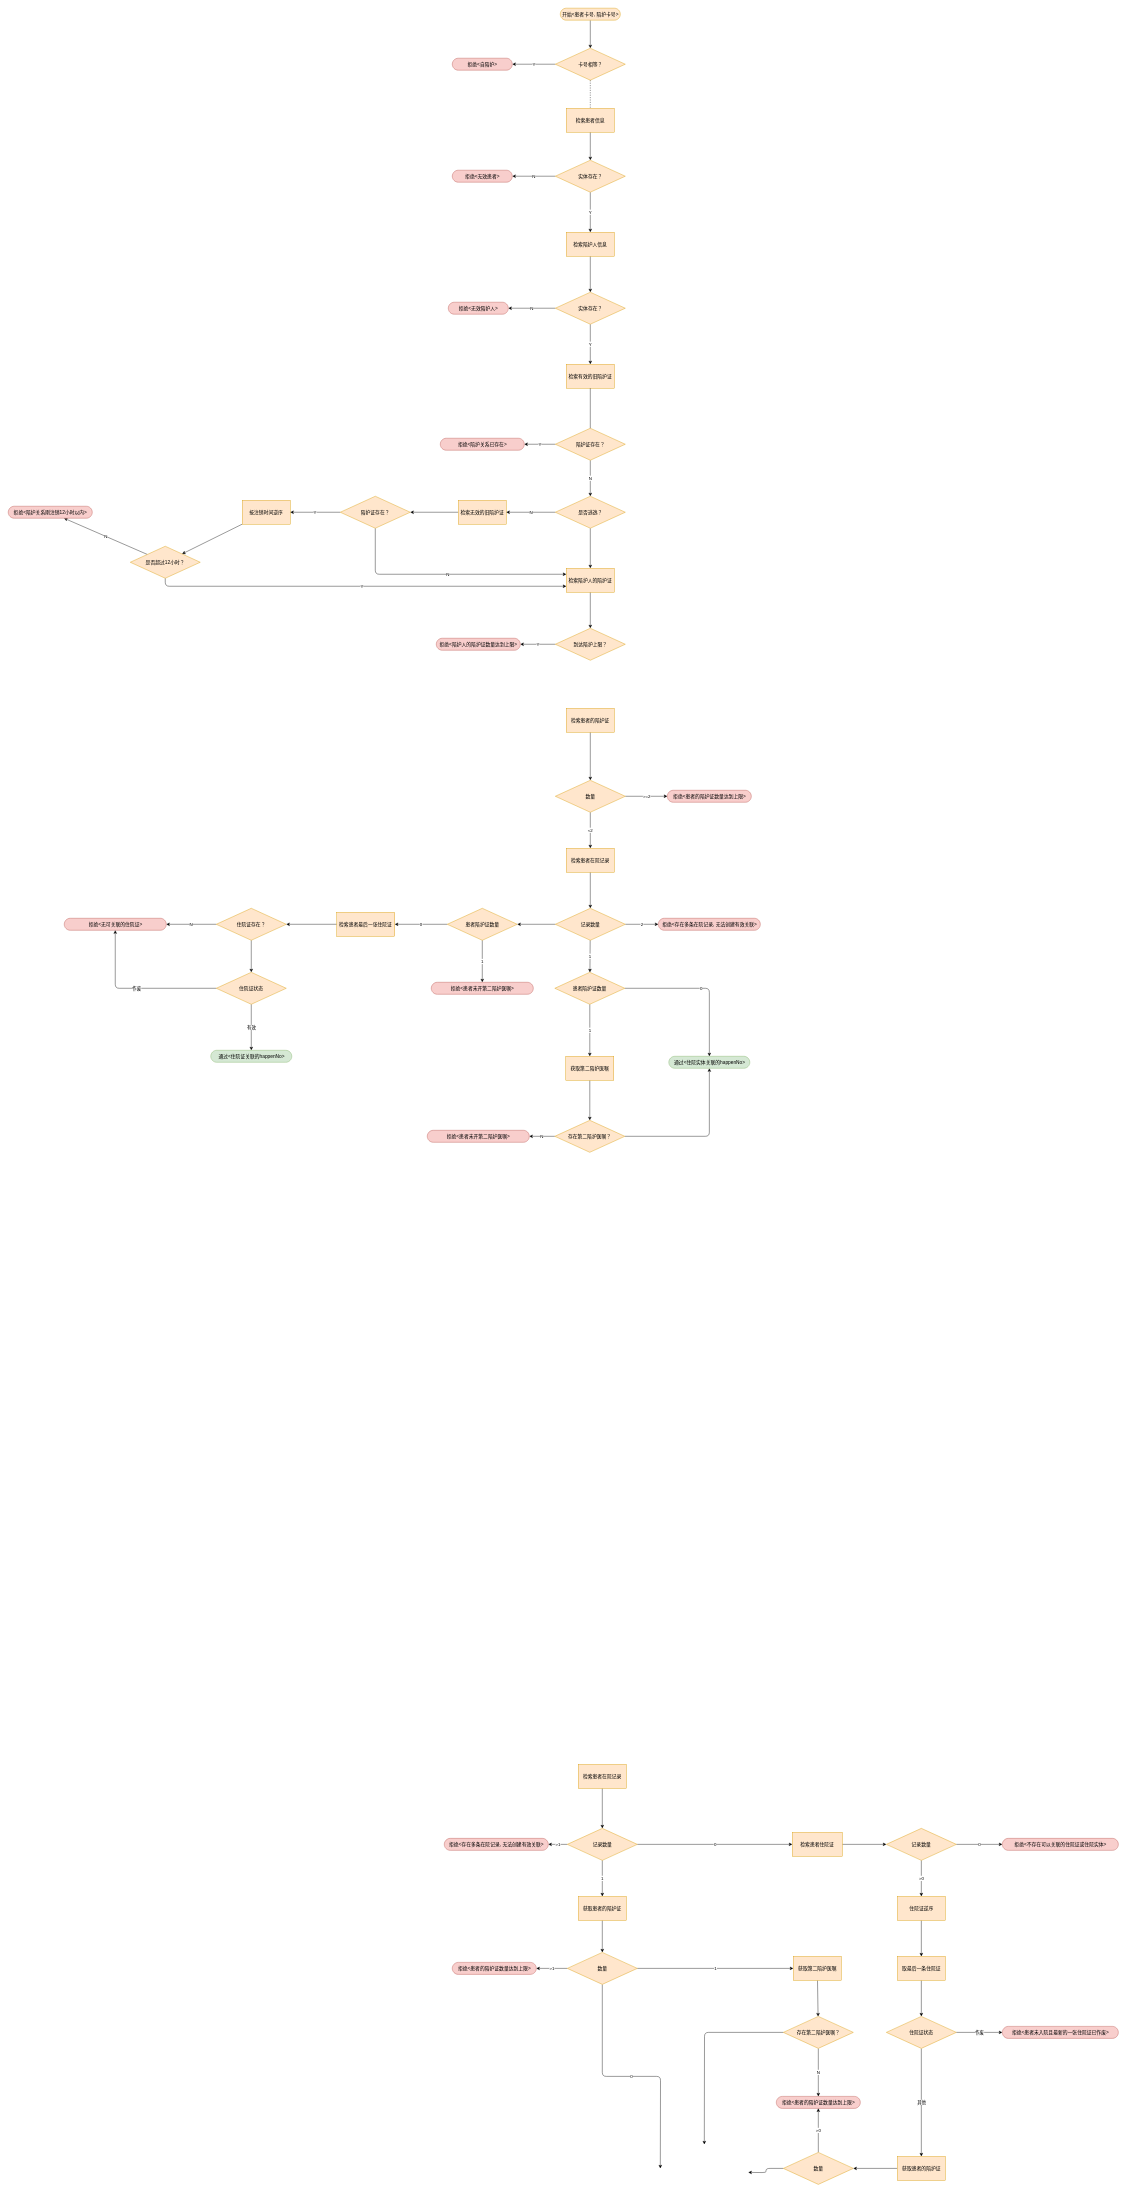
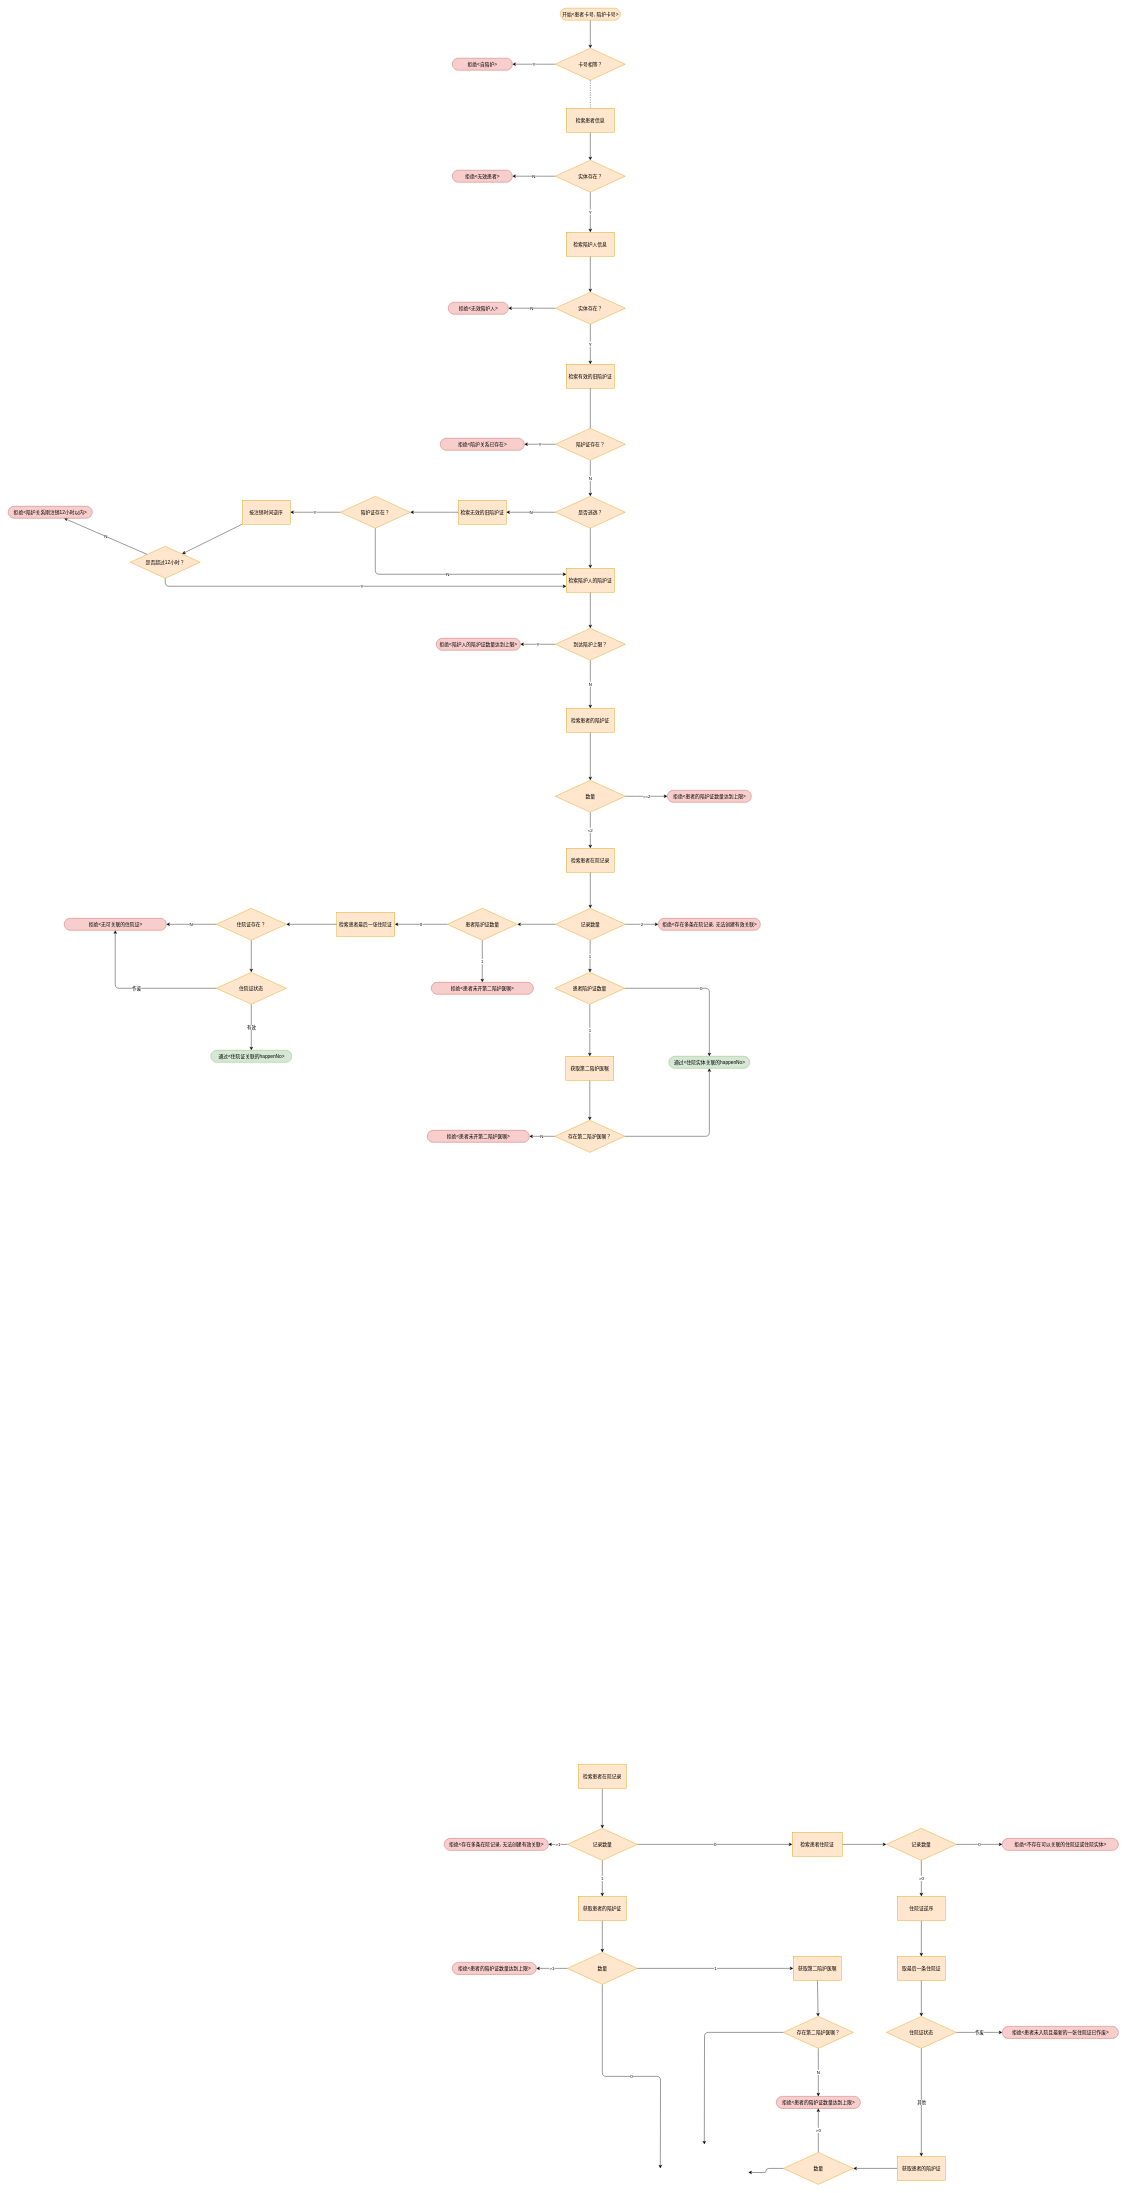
+ <mxCell id="11" value="N" style="edgeStyle=none;html=1;" parent="1" source="12" target="67" edge="1"><mxGeometry relative="1" as="geometry"><mxPoint x="1510" y="1710" as="targetPoint" /></mxGeometry></mxCell>
